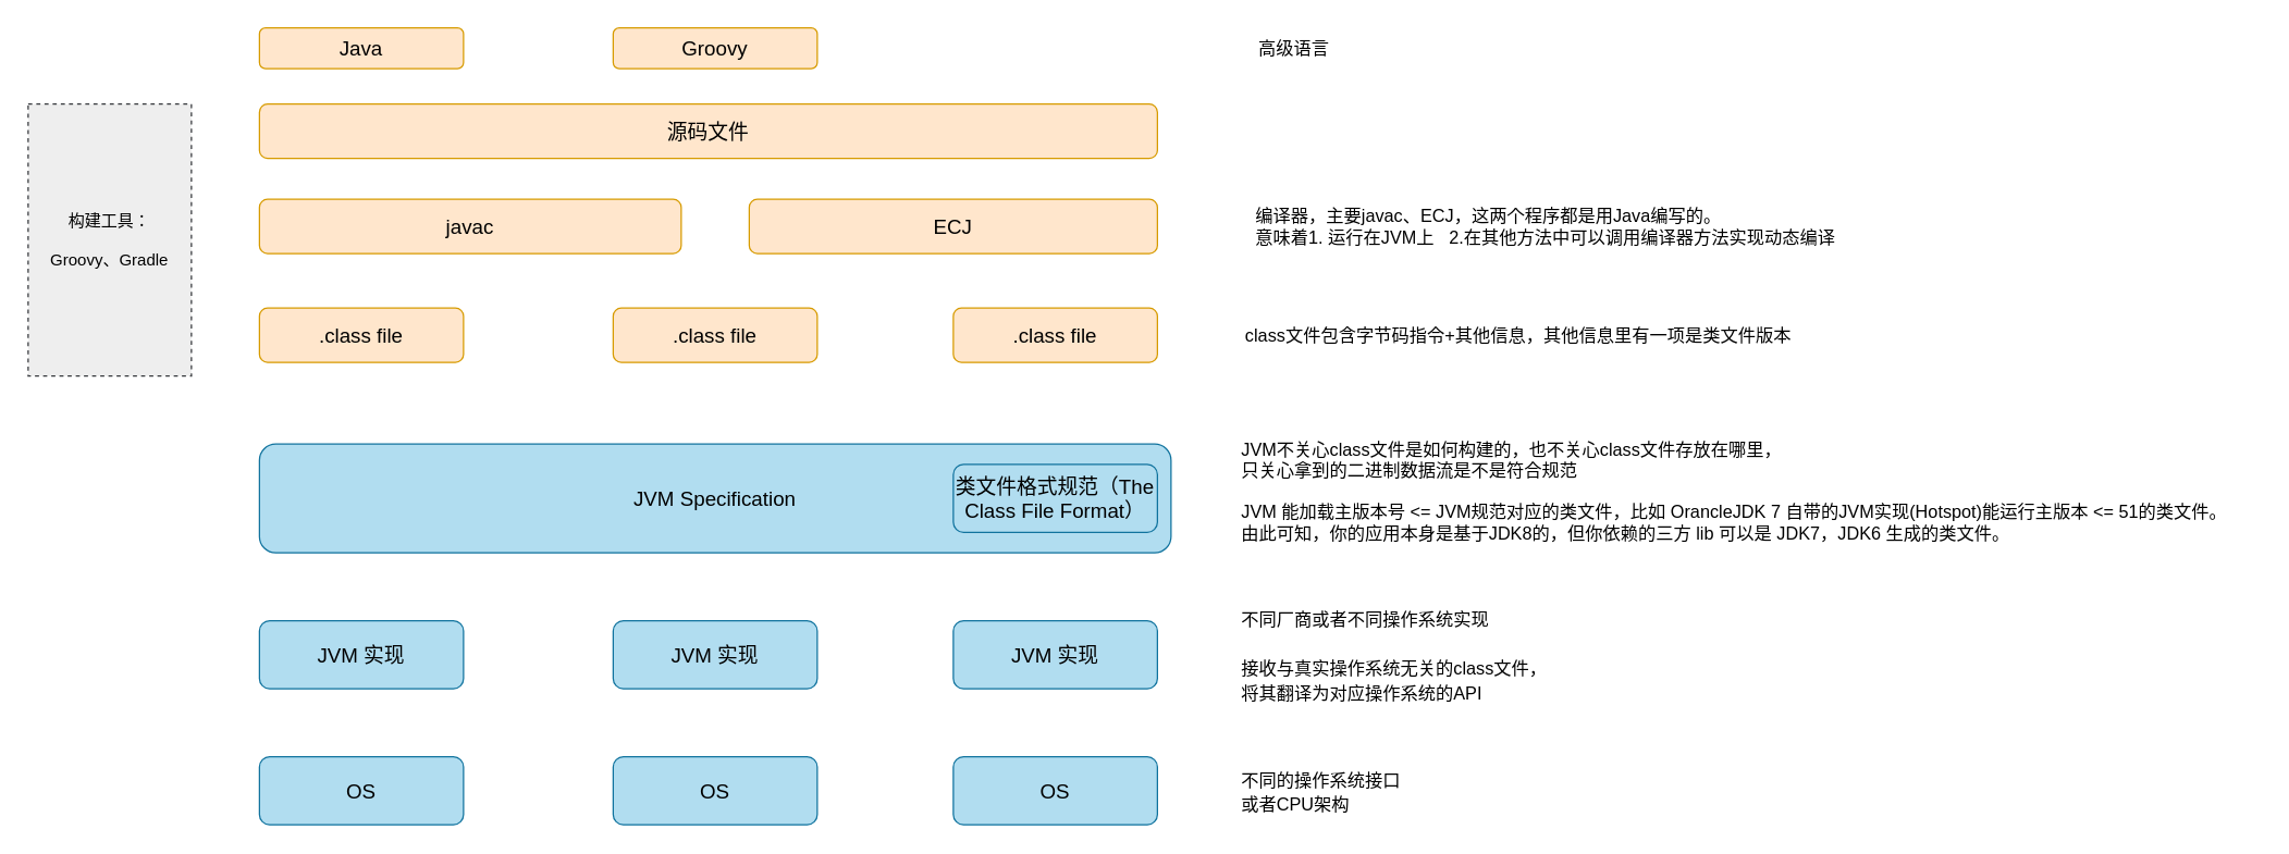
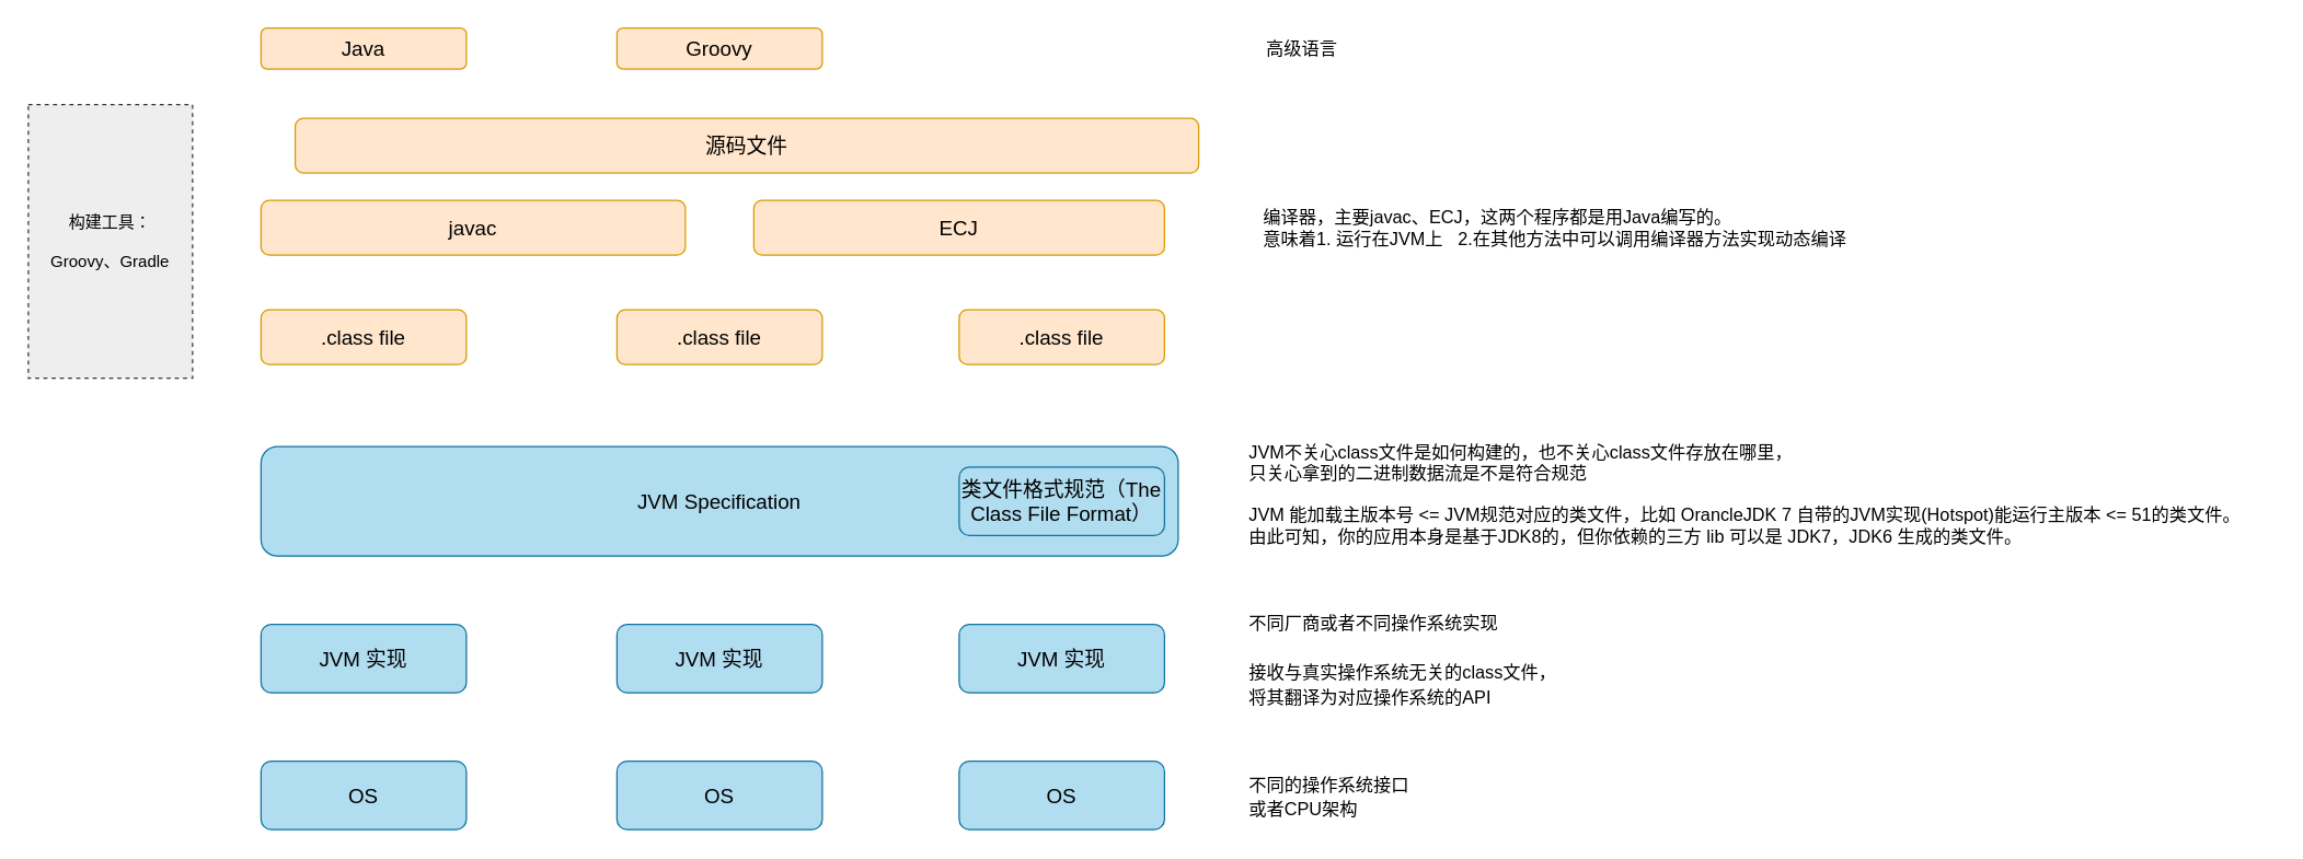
- <mxCell id="20" value="源码文件" style="rounded=1;whiteSpace=wrap;html=1;fontSize=15;fillColor=#ffe6cc;strokeColor=#d79b00;" vertex="1" parent="1"><mxGeometry x="190" y="76" width="660" height="40" as="geometry" /></mxCell>
+ <mxCell id="20" value="源码文件" style="rounded=1;whiteSpace=wrap;html=1;fontSize=15;fillColor=#ffe6cc;strokeColor=#d79b00;" vertex="1" parent="1"><mxGeometry x="215" y="86" width="660" height="40" as="geometry" /></mxCell>
- <mxCell id="16" value="&lt;font style=&quot;font-size: 13px;&quot;&gt;class文件包含字节码指令+其他信息，其他信息里有一项是类文件版本&lt;/font&gt;" style="text;html=1;align=center;verticalAlign=middle;resizable=0;points=[];autosize=1;strokeColor=none;fillColor=none;" vertex="1" parent="1"><mxGeometry x="905" y="231" width="420" height="30" as="geometry" /></mxCell>
